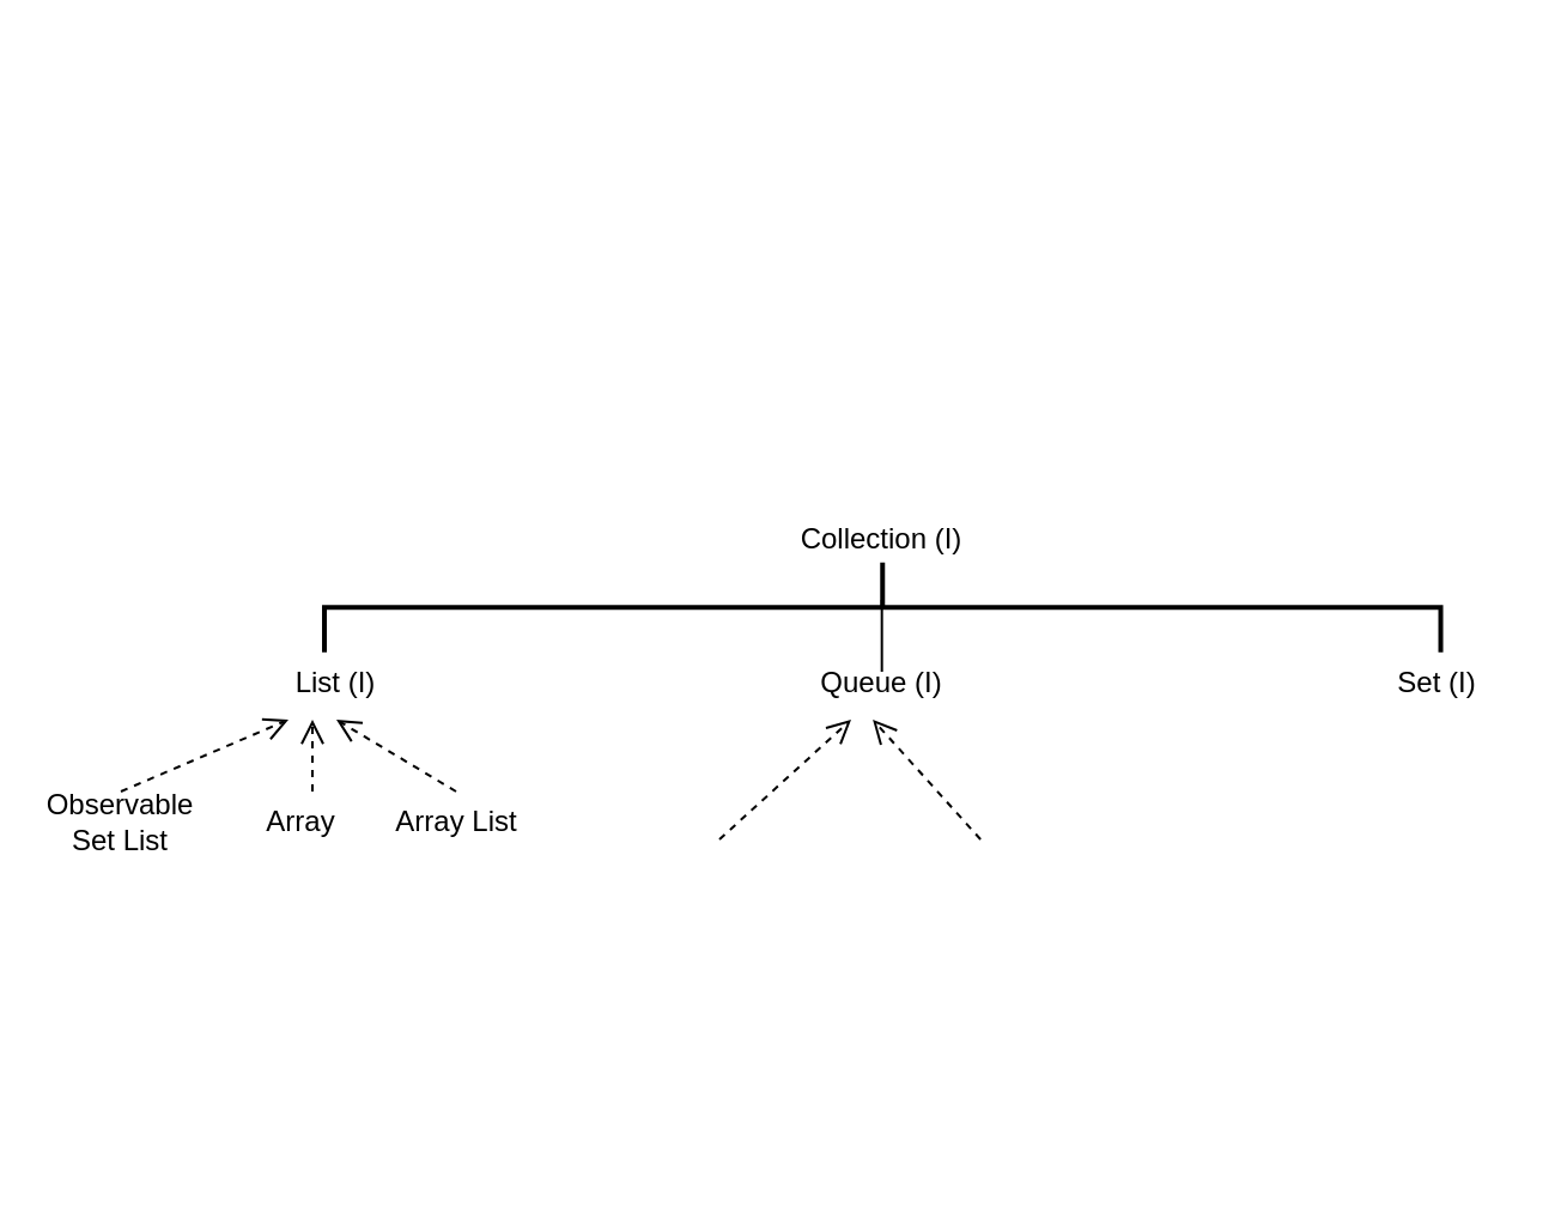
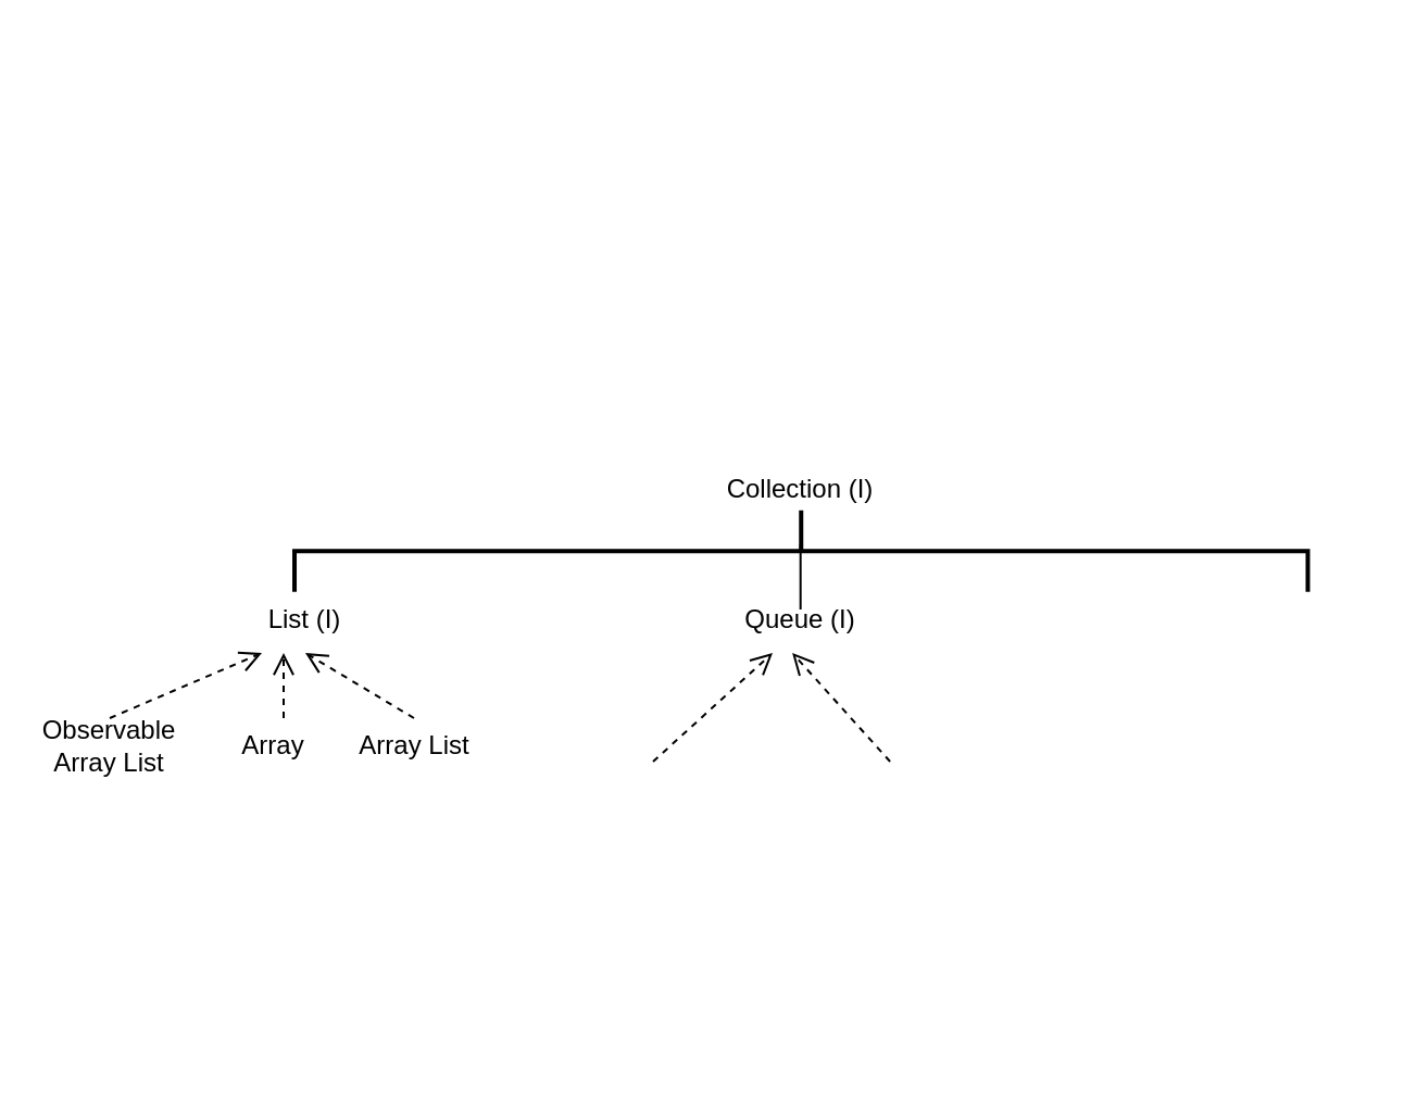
- <mxCell id="7" value="Set (I)" style="text;html=1;strokeColor=none;fillColor=none;align=center;verticalAlign=middle;whiteSpace=wrap;rounded=0;" parent="1" vertex="1"><mxGeometry x="570" y="270" width="60" height="30" as="geometry" /></mxCell>
- <mxCell id="11" value="Observable&lt;br&gt;Set List" style="text;html=1;strokeColor=none;fillColor=none;align=center;verticalAlign=middle;whiteSpace=wrap;rounded=0;" parent="1" vertex="1"><mxGeometry x="20" y="328" width="60" height="30" as="geometry" /></mxCell>
+ <mxCell id="11" value="Observable&lt;br&gt;Array List" style="text;html=1;strokeColor=none;fillColor=none;align=center;verticalAlign=middle;whiteSpace=wrap;rounded=0;" parent="1" vertex="1"><mxGeometry x="20" y="328" width="60" height="30" as="geometry" /></mxCell>
